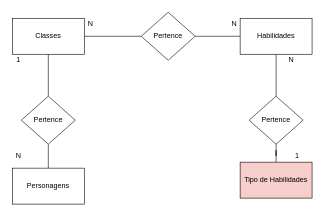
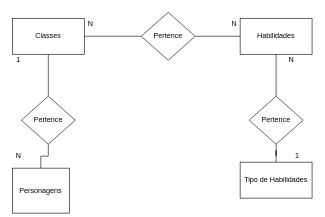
- <mxCell id="14" value="Tipo de Habilidades" style="rounded=0;whiteSpace=wrap;html=1;fillColor=#f8cecc;" vertex="1" parent="1"><mxGeometry x="400" y="270" width="120" height="60" as="geometry" /></mxCell>
+ <mxCell id="14" value="Tipo de Habilidades" style="rounded=0;whiteSpace=wrap;html=1;" vertex="1" parent="1"><mxGeometry x="400" y="270" width="120" height="60" as="geometry" /></mxCell>
- <mxCell id="3" value="Personagens&lt;br&gt;" style="rounded=0;whiteSpace=wrap;html=1;" vertex="1" parent="1"><mxGeometry x="20" y="280" width="120" height="60" as="geometry" /></mxCell>
+ <mxCell id="3" value="Personagens&lt;br&gt;" style="rounded=0;whiteSpace=wrap;html=1;" vertex="1" parent="1"><mxGeometry x="20" y="280" width="95" height="75" as="geometry" /></mxCell>
